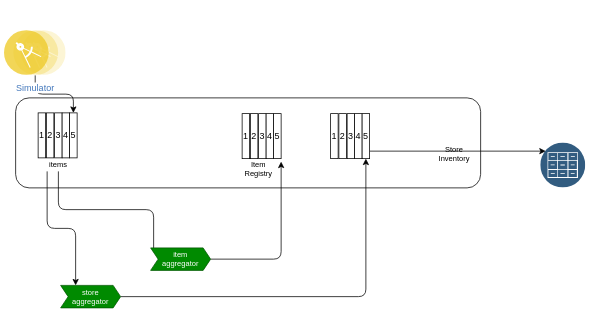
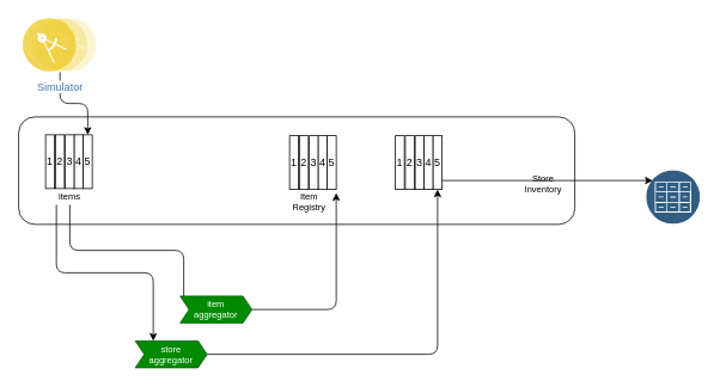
- <mxCell id="26" value="Simulator" style="aspect=fixed;perimeter=ellipsePerimeter;html=1;align=center;shadow=0;dashed=0;fontColor=#4277BB;labelBackgroundColor=#ffffff;fontSize=12;spacingTop=3;image;image=img/lib/ibm/applications/microservice.svg;" parent="1" vertex="1"><mxGeometry x="5" y="40" width="82.2" height="60" as="geometry" /></mxCell>
+ <mxCell id="26" value="Simulator" style="aspect=fixed;perimeter=ellipsePerimeter;html=1;align=center;shadow=0;dashed=0;fontColor=#4277BB;labelBackgroundColor=#ffffff;fontSize=12;spacingTop=3;image;image=img/lib/ibm/applications/microservice.svg;" parent="1" vertex="1"><mxGeometry x="25" y="20" width="82.2" height="60" as="geometry" /></mxCell>
- <mxCell id="28" value="store &lt;br&gt;aggregator" style="shape=step;perimeter=stepPerimeter;whiteSpace=wrap;html=1;fixedSize=1;fontSize=10;fillColor=#008a00;fontColor=#ffffff;strokeColor=#005700;size=10;" parent="1" vertex="1"><mxGeometry x="80" y="380" width="80" height="30" as="geometry" /></mxCell>
+ <mxCell id="28" value="store &lt;br&gt;aggregator" style="shape=step;perimeter=stepPerimeter;whiteSpace=wrap;html=1;fixedSize=1;fontSize=10;fillColor=#008a00;fontColor=#ffffff;strokeColor=#005700;size=10;" parent="1" vertex="1"><mxGeometry x="150" y="380" width="80" height="30" as="geometry" /></mxCell>
